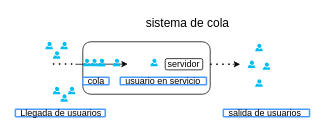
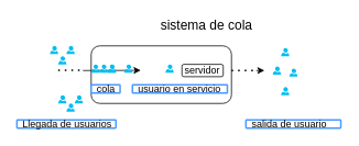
- <mxCell id="28" value="salida de usuarios" style="rounded=1;arcSize=9;align=left;spacingLeft=5;strokeColor=#4C9AFF;html=1;strokeWidth=2;fontSize=12" vertex="1" parent="1"><mxGeometry x="297.5" y="145" width="115" height="10" as="geometry" /></mxCell>
+ <mxCell id="28" value="salida de usuario" style="rounded=1;arcSize=9;align=left;spacingLeft=5;strokeColor=#4C9AFF;html=1;strokeWidth=2;fontSize=12" vertex="1" parent="1"><mxGeometry x="297.5" y="145" width="115" height="10" as="geometry" /></mxCell>
